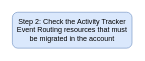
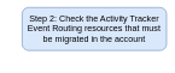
- <mxCell id="2" value="Step 2: Check the Activity Tracker Event Routing resources that must be migrated in the account" style="rounded=1;whiteSpace=wrap;html=1;fillColor=#dae8fc;strokeColor=#6c8ebf;" parent="1" vertex="1"><mxGeometry x="20" y="20" width="200" height="60" as="geometry" /></mxCell>
+ <mxCell id="2" value="Step 2: Check the Activity Tracker Event Routing resources that must be migrated in the account" style="rounded=1;whiteSpace=wrap;html=1;fillColor=#dae8fc;strokeColor=#6c8ebf;" parent="1" vertex="1"><mxGeometry x="30" y="10" width="200" height="60" as="geometry" /></mxCell>
